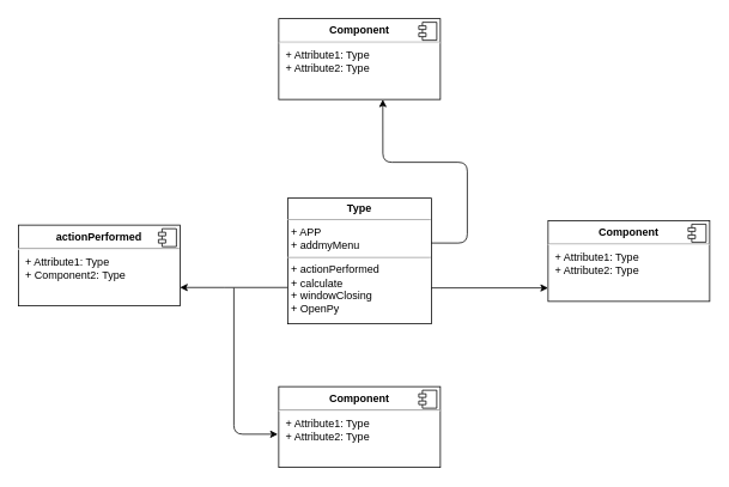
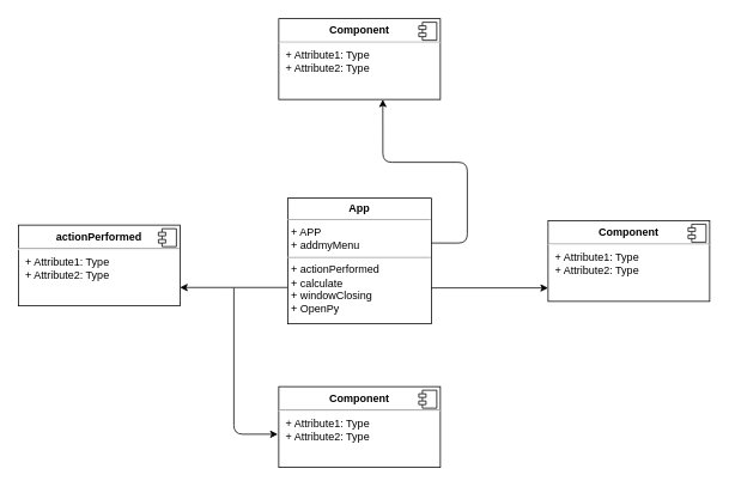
- <mxCell id="9" value="&lt;p style=&quot;margin: 0px ; margin-top: 6px ; text-align: center&quot;&gt;&lt;b&gt;actionPerformed&lt;/b&gt;&lt;/p&gt;&lt;hr&gt;&lt;p style=&quot;margin: 0px ; margin-left: 8px&quot;&gt;+ Attribute1: Type&lt;br&gt;+ Component2: Type&lt;/p&gt;" style="align=left;overflow=fill;html=1;dropTarget=0;" vertex="1" parent="1"><mxGeometry x="20" y="250" width="180" height="90" as="geometry" /></mxCell>
+ <mxCell id="9" value="&lt;p style=&quot;margin: 0px ; margin-top: 6px ; text-align: center&quot;&gt;&lt;b&gt;actionPerformed&lt;/b&gt;&lt;/p&gt;&lt;hr&gt;&lt;p style=&quot;margin: 0px ; margin-left: 8px&quot;&gt;+ Attribute1: Type&lt;br&gt;+ Attribute2: Type&lt;/p&gt;" style="align=left;overflow=fill;html=1;dropTarget=0;" vertex="1" parent="1"><mxGeometry x="20" y="250" width="180" height="90" as="geometry" /></mxCell>
- <mxCell id="6" value="&lt;p style=&quot;margin: 0px ; margin-top: 4px ; text-align: center&quot;&gt;&lt;b&gt;Type&lt;/b&gt;&lt;/p&gt;&lt;hr size=&quot;1&quot;&gt;&lt;p style=&quot;margin: 0px ; margin-left: 4px&quot;&gt;+ APP&lt;/p&gt;&lt;p style=&quot;margin: 0px ; margin-left: 4px&quot;&gt;+ addmyMenu&lt;/p&gt;&lt;hr size=&quot;1&quot;&gt;&lt;p style=&quot;margin: 0px ; margin-left: 4px&quot;&gt;+ actionPerformed&lt;/p&gt;&lt;p style=&quot;margin: 0px ; margin-left: 4px&quot;&gt;+ calculate&lt;/p&gt;&lt;p style=&quot;margin: 0px ; margin-left: 4px&quot;&gt;+ windowClosing&lt;/p&gt;&lt;p style=&quot;margin: 0px ; margin-left: 4px&quot;&gt;+ OpenPy&lt;br&gt;&lt;/p&gt;" style="verticalAlign=top;align=left;overflow=fill;fontSize=12;fontFamily=Helvetica;html=1;" vertex="1" parent="1"><mxGeometry x="320" y="220" width="160" height="140" as="geometry" /></mxCell>
+ <mxCell id="6" value="&lt;p style=&quot;margin: 0px ; margin-top: 4px ; text-align: center&quot;&gt;&lt;b&gt;App&lt;/b&gt;&lt;/p&gt;&lt;hr size=&quot;1&quot;&gt;&lt;p style=&quot;margin: 0px ; margin-left: 4px&quot;&gt;+ APP&lt;/p&gt;&lt;p style=&quot;margin: 0px ; margin-left: 4px&quot;&gt;+ addmyMenu&lt;/p&gt;&lt;hr size=&quot;1&quot;&gt;&lt;p style=&quot;margin: 0px ; margin-left: 4px&quot;&gt;+ actionPerformed&lt;/p&gt;&lt;p style=&quot;margin: 0px ; margin-left: 4px&quot;&gt;+ calculate&lt;/p&gt;&lt;p style=&quot;margin: 0px ; margin-left: 4px&quot;&gt;+ windowClosing&lt;/p&gt;&lt;p style=&quot;margin: 0px ; margin-left: 4px&quot;&gt;+ OpenPy&lt;br&gt;&lt;/p&gt;" style="verticalAlign=top;align=left;overflow=fill;fontSize=12;fontFamily=Helvetica;html=1;" vertex="1" parent="1"><mxGeometry x="320" y="220" width="160" height="140" as="geometry" /></mxCell>
